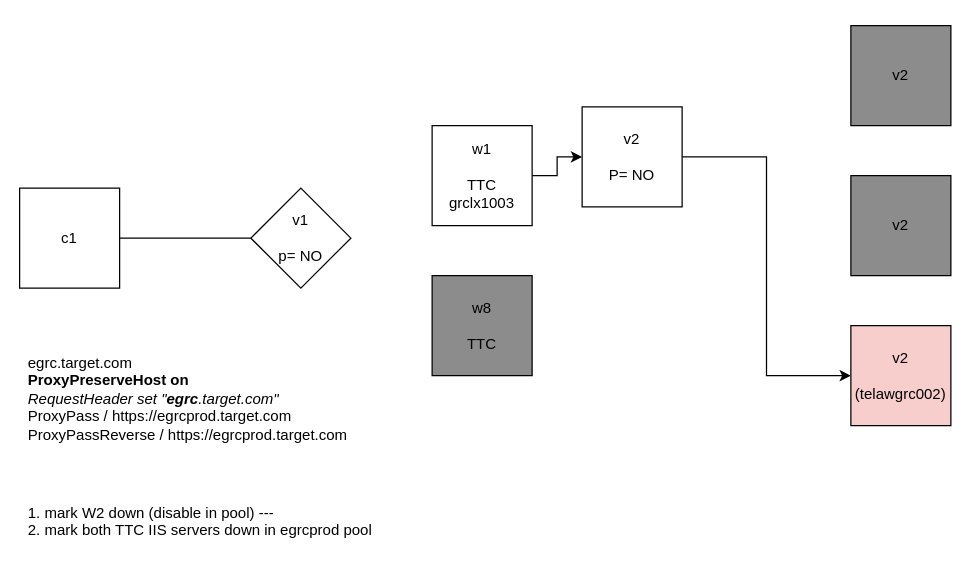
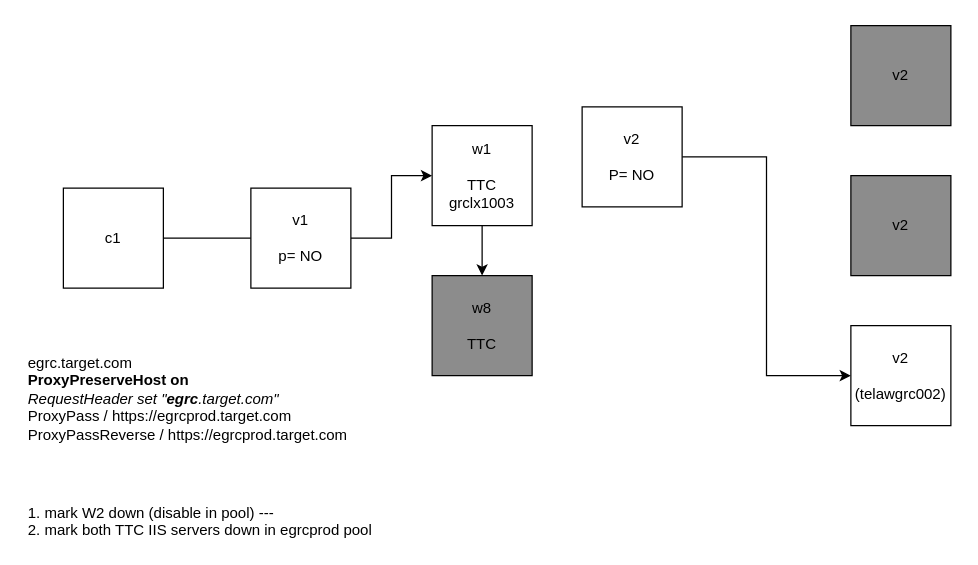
- <mxCell id="6" style="edgeStyle=orthogonalEdgeStyle;rounded=0;orthogonalLoop=1;jettySize=auto;html=1;" edge="1" parent="1" source="7" target="10"><mxGeometry relative="1" as="geometry" /></mxCell>
+ <mxCell id="6" style="edgeStyle=orthogonalEdgeStyle;rounded=0;orthogonalLoop=1;jettySize=auto;html=1;" edge="1" parent="1" source="7" target="8"><mxGeometry relative="1" as="geometry" /></mxCell>
+ <mxCell id="4" style="edgeStyle=orthogonalEdgeStyle;rounded=0;orthogonalLoop=1;jettySize=auto;html=1;" edge="1" parent="1" source="5" target="7"><mxGeometry relative="1" as="geometry" /></mxCell>
- <mxCell id="3" value="c1" style="whiteSpace=wrap;html=1;aspect=fixed;" vertex="1" parent="1"><mxGeometry x="15" y="150" width="80" height="80" as="geometry" /></mxCell>
+ <mxCell id="3" value="c1" style="whiteSpace=wrap;html=1;aspect=fixed;" vertex="1" parent="1"><mxGeometry x="50" y="150" width="80" height="80" as="geometry" /></mxCell>
- <mxCell id="5" value="v1&lt;br&gt;&lt;br&gt;p= NO" style="rhombus;whiteSpace=wrap;html=1;aspect=fixed;" vertex="1" parent="1"><mxGeometry x="200" y="150" width="80" height="80" as="geometry" /></mxCell>
+ <mxCell id="5" value="v1&lt;br&gt;&lt;br&gt;p= NO" style="whiteSpace=wrap;html=1;aspect=fixed;" vertex="1" parent="1"><mxGeometry x="200" y="150" width="80" height="80" as="geometry" /></mxCell>
- <mxCell id="13" value="v2&lt;br&gt;&lt;br&gt;(telawgrc002)" style="whiteSpace=wrap;html=1;aspect=fixed;fillColor=#f8cecc;" vertex="1" parent="1"><mxGeometry x="680" y="260" width="80" height="80" as="geometry" /></mxCell>
+ <mxCell id="13" value="v2&lt;br&gt;&lt;br&gt;(telawgrc002)" style="whiteSpace=wrap;html=1;aspect=fixed;" vertex="1" parent="1"><mxGeometry x="680" y="260" width="80" height="80" as="geometry" /></mxCell>
